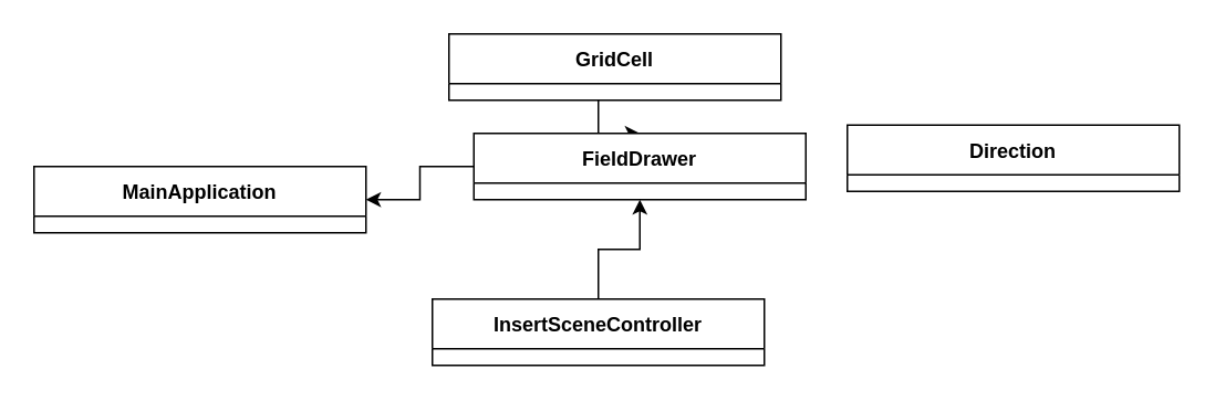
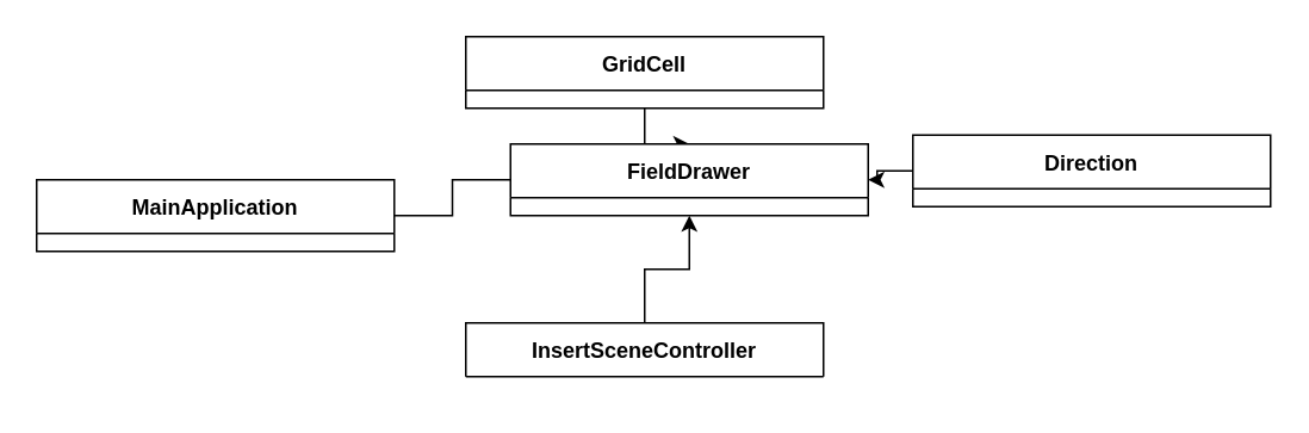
- <mxCell id="8" value="GridCell" style="swimlane;startSize=30;" vertex="1" parent="1"><mxGeometry x="270" y="20" width="200" height="40" as="geometry" /></mxCell>
+ <mxCell id="8" value="GridCell" style="swimlane;startSize=30;" vertex="1" parent="1"><mxGeometry x="260" y="20" width="200" height="40" as="geometry" /></mxCell>
+ <mxCell id="5" style="edgeStyle=orthogonalEdgeStyle;rounded=0;orthogonalLoop=1;jettySize=auto;html=1;entryX=1;entryY=0.5;entryDx=0;entryDy=0;" edge="1" parent="1" source="6" target="10"><mxGeometry relative="1" as="geometry" /></mxCell>
- <mxCell id="9" style="edgeStyle=orthogonalEdgeStyle;rounded=0;orthogonalLoop=1;jettySize=auto;html=1;" edge="1" parent="1" source="10" target="2"><mxGeometry relative="1" as="geometry" /></mxCell>
+ <mxCell id="9" style="edgeStyle=orthogonalEdgeStyle;rounded=0;orthogonalLoop=1;jettySize=auto;html=1;endArrow=none;" edge="1" parent="1" source="10" target="2"><mxGeometry relative="1" as="geometry" /></mxCell>
- <mxCell id="4" value="InsertSceneController" style="swimlane;startSize=30;" vertex="1" parent="1"><mxGeometry x="260" y="180" width="200" height="40" as="geometry" /></mxCell>
+ <mxCell id="4" value="InsertSceneController" style="swimlane;startSize=30;" vertex="1" parent="1"><mxGeometry x="260" y="180" width="200" height="30" as="geometry" /></mxCell>
